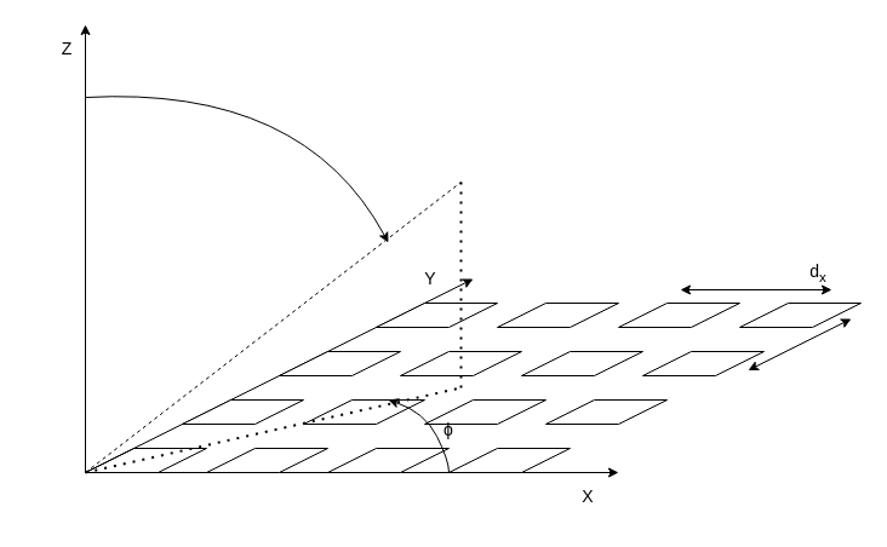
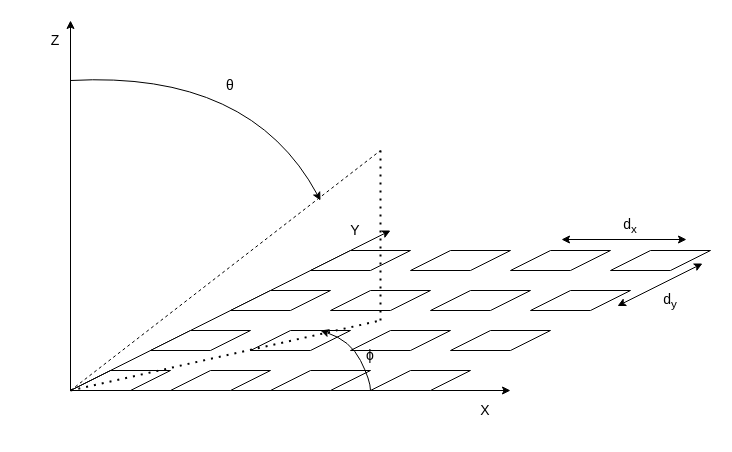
+ <mxCell id="33" value="θ" style="text;html=1;strokeColor=none;fillColor=none;align=center;verticalAlign=middle;whiteSpace=wrap;rounded=0;fontSize=14;" vertex="1" parent="1"><mxGeometry x="200" width="60" height="30" as="geometry" y="70" /></mxCell>
- <mxCell id="32" value="d&lt;sub&gt;x&lt;/sub&gt;" style="text;html=1;strokeColor=none;fillColor=none;align=center;verticalAlign=middle;whiteSpace=wrap;rounded=0;fontSize=14;" vertex="1" parent="1"><mxGeometry x="645" y="210" width="60" height="30" as="geometry" /></mxCell>
+ <mxCell id="32" value="d&lt;sub&gt;x&lt;/sub&gt;" style="text;html=1;strokeColor=none;fillColor=none;align=center;verticalAlign=middle;whiteSpace=wrap;rounded=0;fontSize=14;" vertex="1" parent="1"><mxGeometry x="600" y="210" width="60" height="30" as="geometry" /></mxCell>
+ <mxCell id="30" value="d&lt;sub&gt;y&lt;/sub&gt;" style="text;html=1;strokeColor=none;fillColor=none;align=center;verticalAlign=middle;whiteSpace=wrap;rounded=0;fontSize=14;" vertex="1" parent="1"><mxGeometry x="640" y="285" width="60" height="30" as="geometry" /></mxCell>
